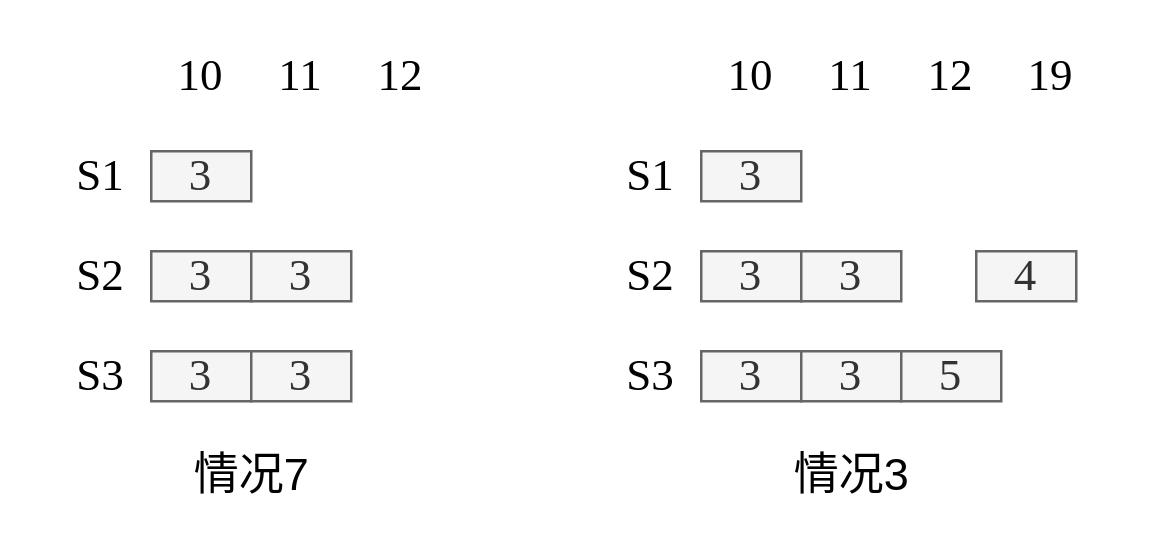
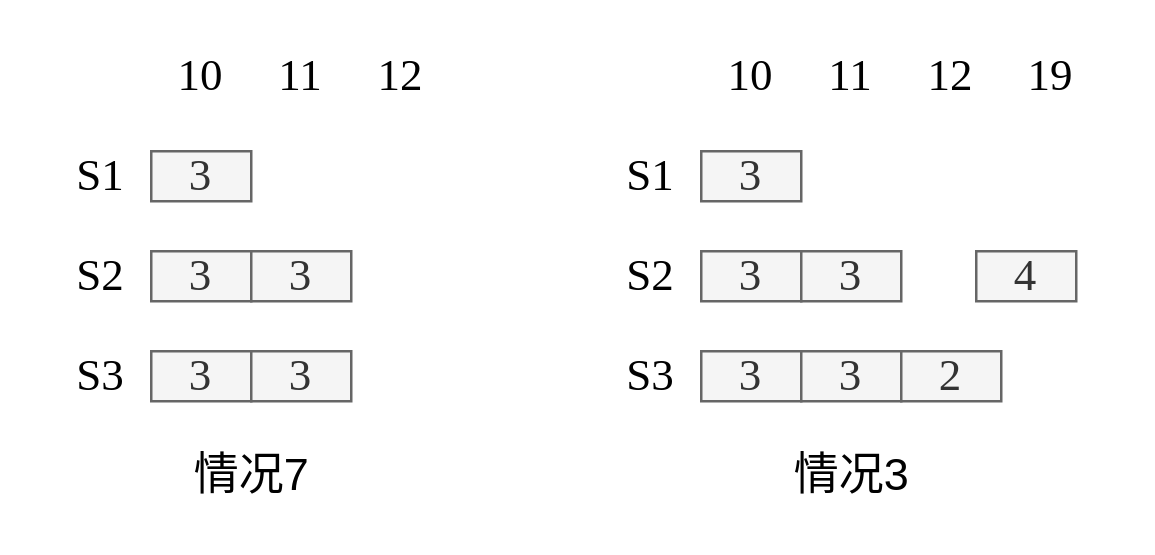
- <mxCell id="11" value="&lt;font face=&quot;Fira Mono for Powerline&quot;&gt;&lt;span style=&quot;font-size: 18px&quot;&gt;5&lt;/span&gt;&lt;/font&gt;" style="text;html=1;strokeColor=#666666;fillColor=#f5f5f5;align=center;verticalAlign=middle;whiteSpace=wrap;rounded=0;fontColor=#333333;" vertex="1" parent="1"><mxGeometry x="360" y="140" width="40" height="20" as="geometry" /></mxCell>
+ <mxCell id="11" value="&lt;font face=&quot;Fira Mono for Powerline&quot;&gt;&lt;span style=&quot;font-size: 18px&quot;&gt;2&lt;/span&gt;&lt;/font&gt;" style="text;html=1;strokeColor=#666666;fillColor=#f5f5f5;align=center;verticalAlign=middle;whiteSpace=wrap;rounded=0;fontColor=#333333;" vertex="1" parent="1"><mxGeometry x="360" y="140" width="40" height="20" as="geometry" /></mxCell>
